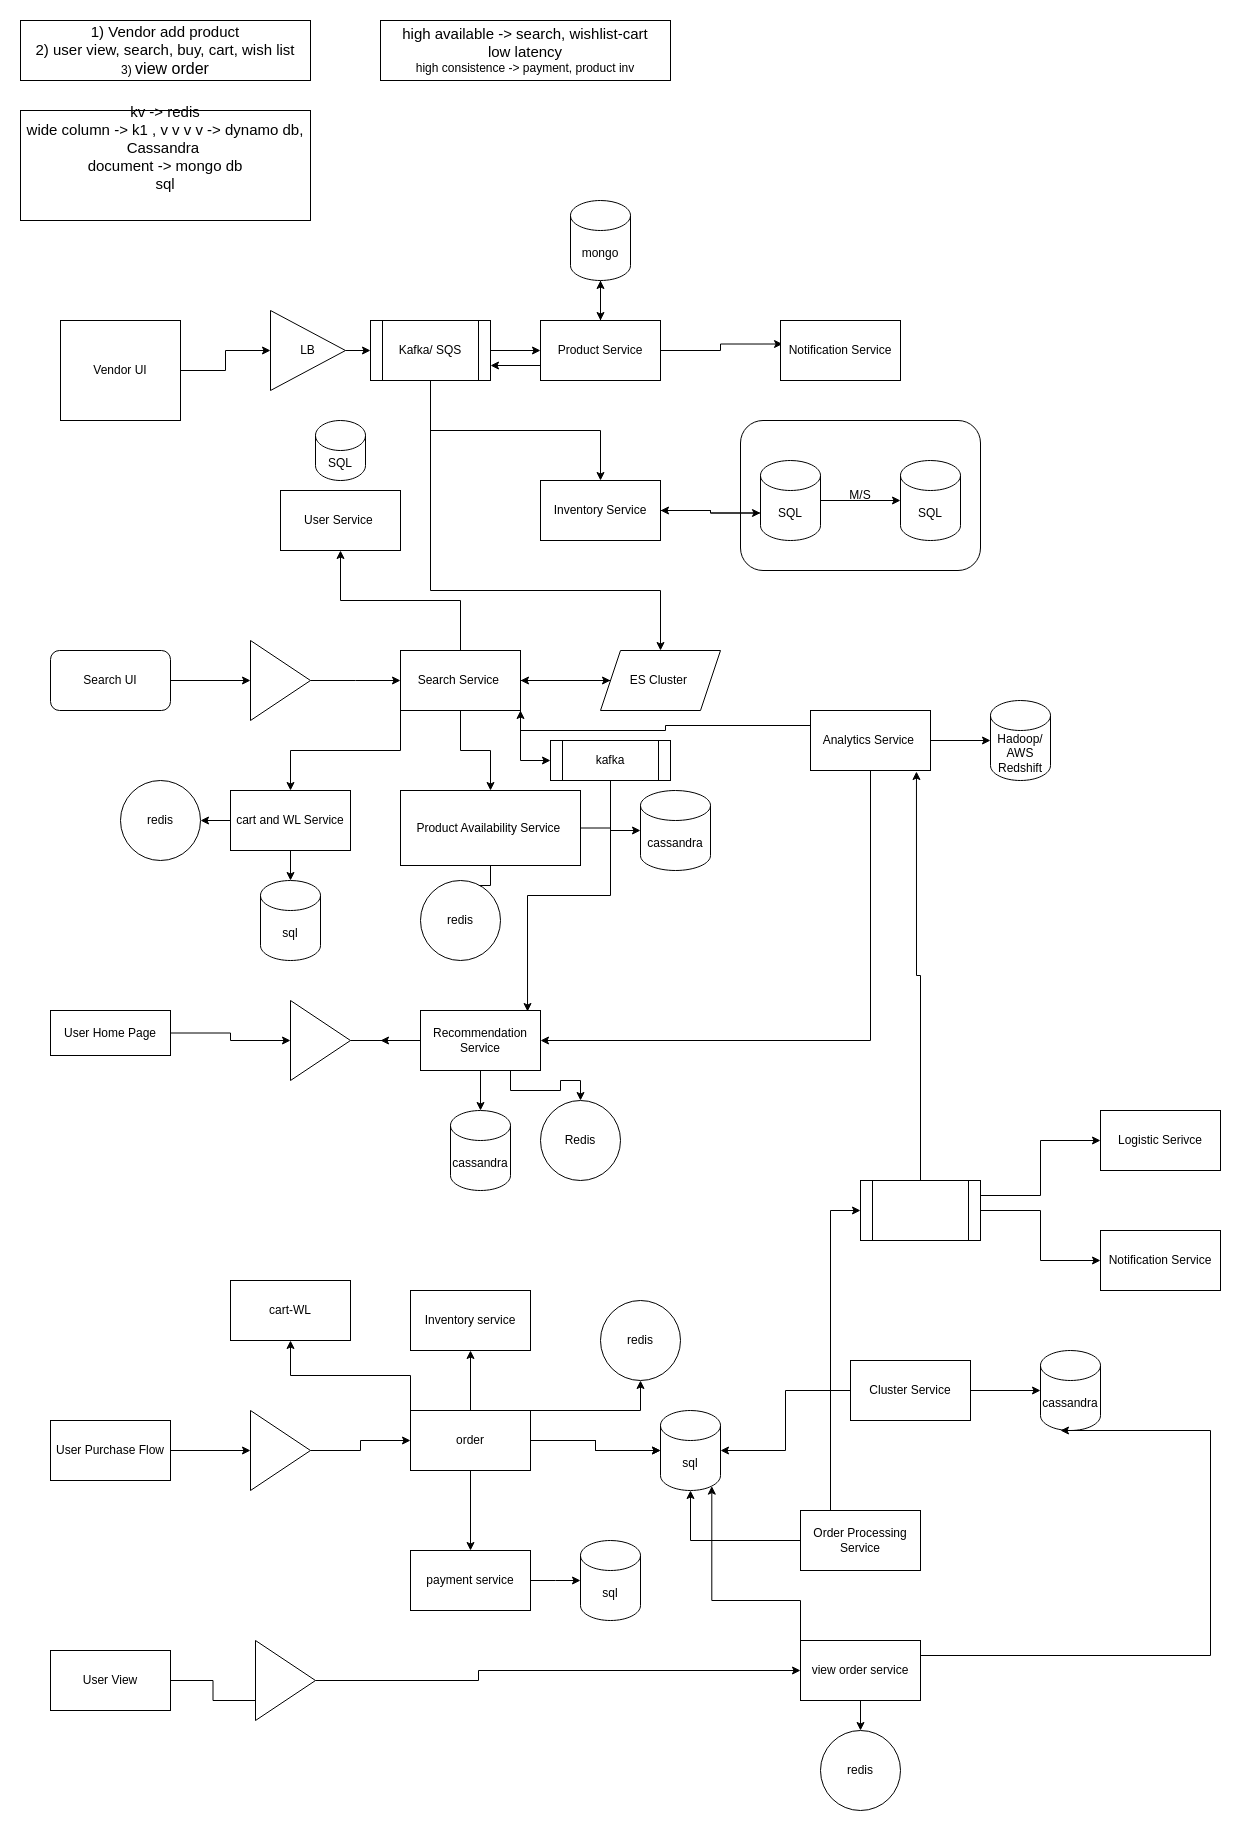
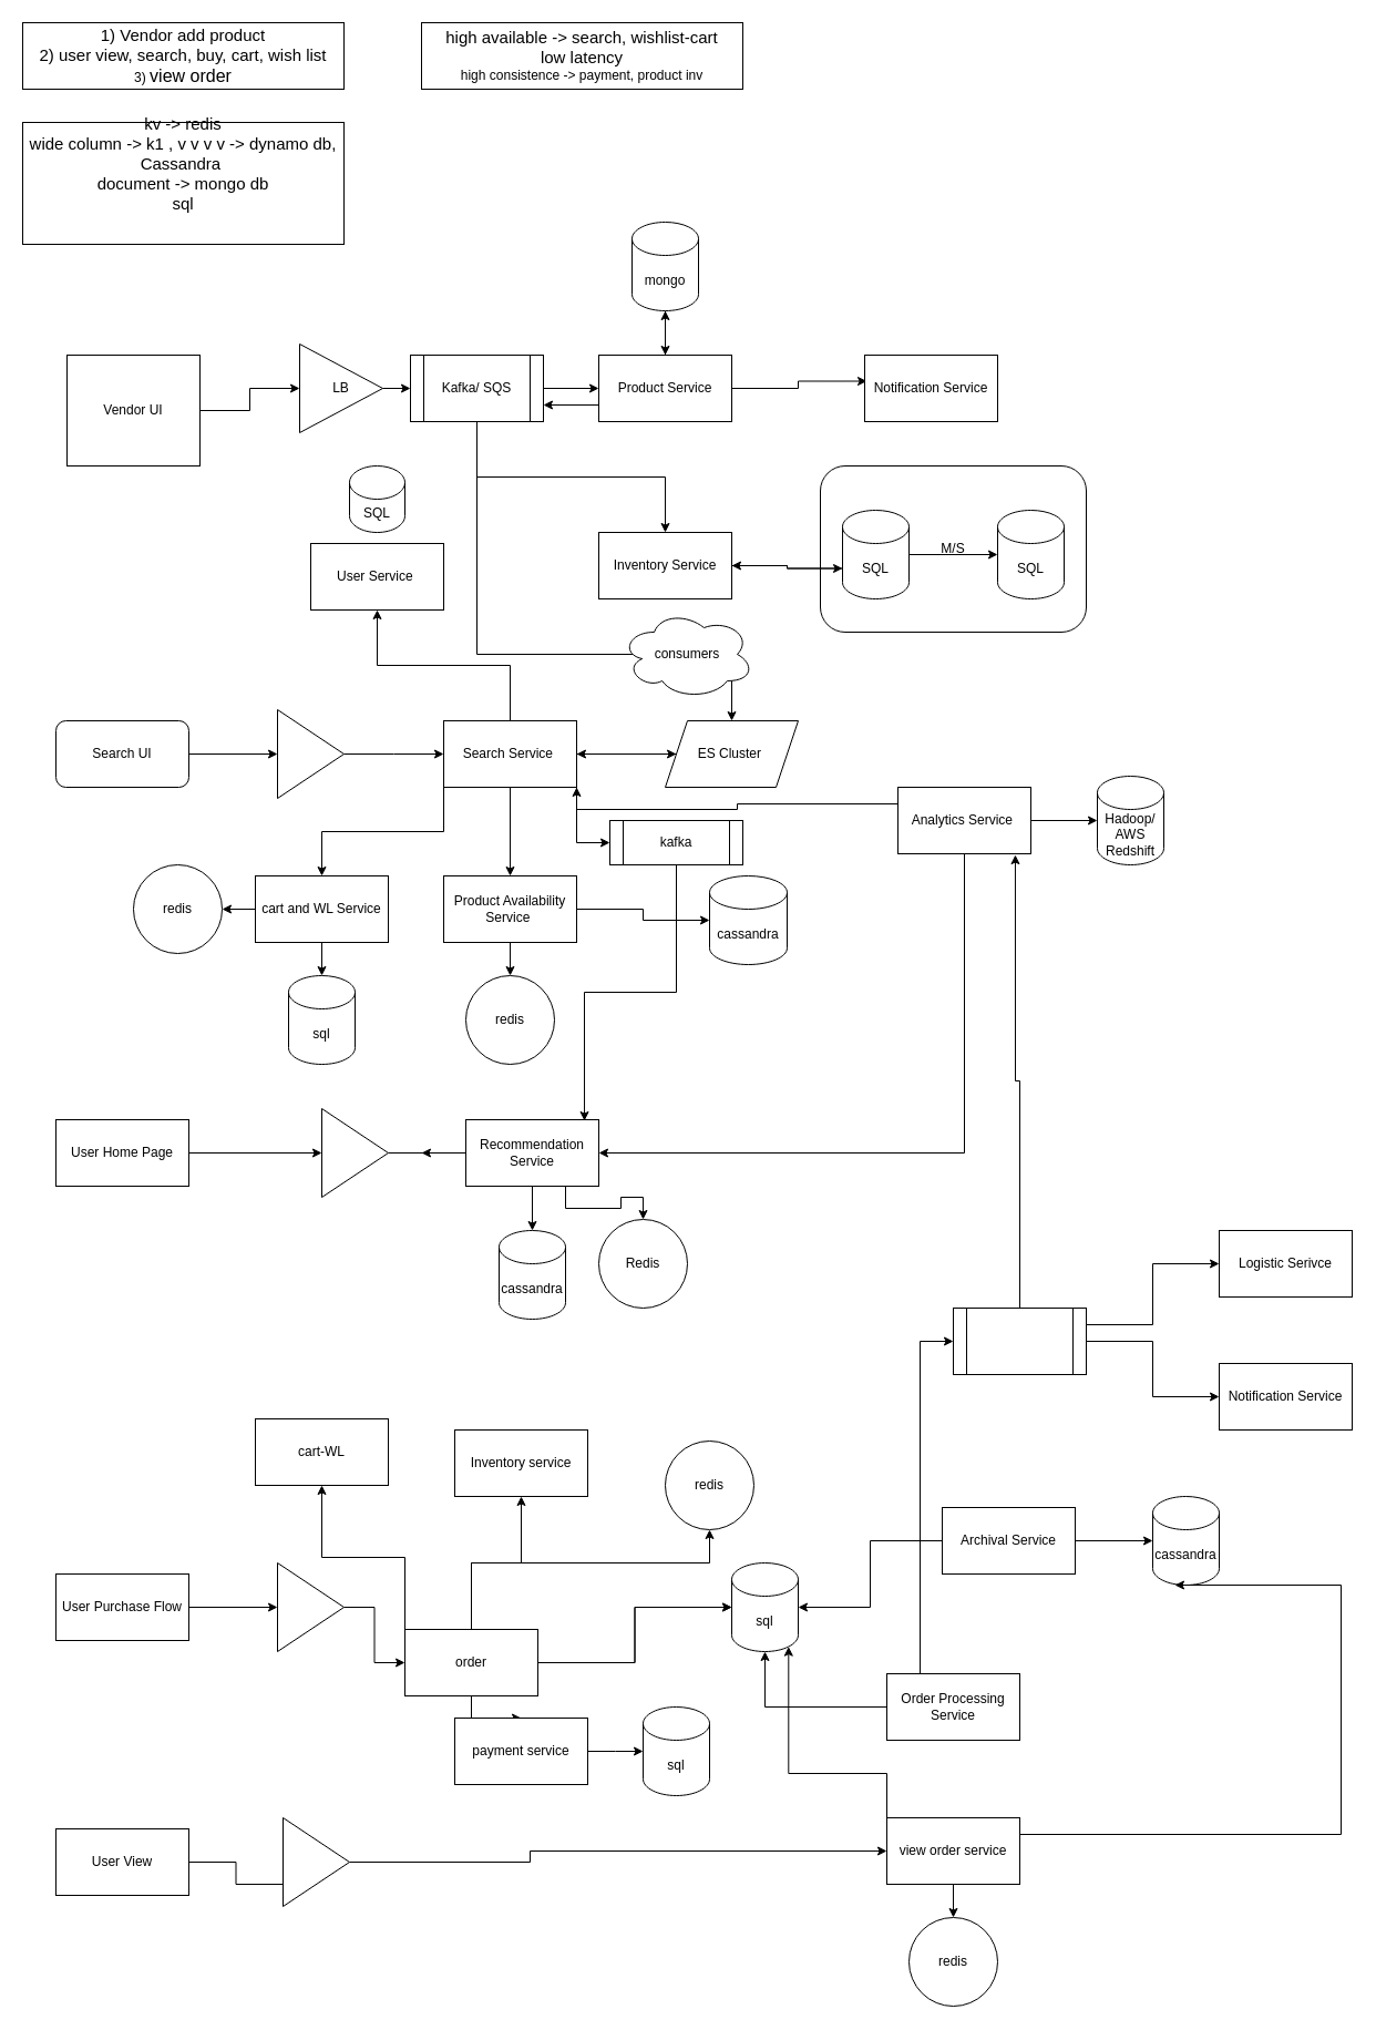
+ <mxCell id="39" value="consumers" style="ellipse;shape=cloud;whiteSpace=wrap;html=1;" vertex="1" parent="1"><mxGeometry x="560" y="550" width="120" height="80" as="geometry" /></mxCell>
- <mxCell id="44" value="Product Availability Service&amp;nbsp;" style="rounded=0;whiteSpace=wrap;html=1;" vertex="1" parent="1"><mxGeometry x="400" y="790" width="180" height="75" as="geometry" /></mxCell>
+ <mxCell id="44" value="Product Availability Service&amp;nbsp;" style="rounded=0;whiteSpace=wrap;html=1;" vertex="1" parent="1"><mxGeometry x="400" y="790" width="120" height="60" as="geometry" /></mxCell>
- <mxCell id="60" value="User Home Page" style="rounded=0;whiteSpace=wrap;html=1;" vertex="1" parent="1"><mxGeometry x="50" y="1010" width="120" height="45" as="geometry" /></mxCell>
+ <mxCell id="60" value="User Home Page" style="rounded=0;whiteSpace=wrap;html=1;" vertex="1" parent="1"><mxGeometry x="50" y="1010" width="120" height="60" as="geometry" /></mxCell>
- <mxCell id="95" value="Cluster Service" style="rounded=0;whiteSpace=wrap;html=1;" vertex="1" parent="1"><mxGeometry x="850" y="1360" width="120" height="60" as="geometry" /></mxCell>
+ <mxCell id="95" value="Archival Service" style="rounded=0;whiteSpace=wrap;html=1;" vertex="1" parent="1"><mxGeometry x="850" y="1360" width="120" height="60" as="geometry" /></mxCell>
- <mxCell id="74" value="order" style="rounded=0;whiteSpace=wrap;html=1;" vertex="1" parent="1"><mxGeometry x="410" y="1410" width="120" height="60" as="geometry" /></mxCell>
+ <mxCell id="74" value="order" style="rounded=0;whiteSpace=wrap;html=1;" vertex="1" parent="1"><mxGeometry x="365" y="1470" width="120" height="60" as="geometry" /></mxCell>
